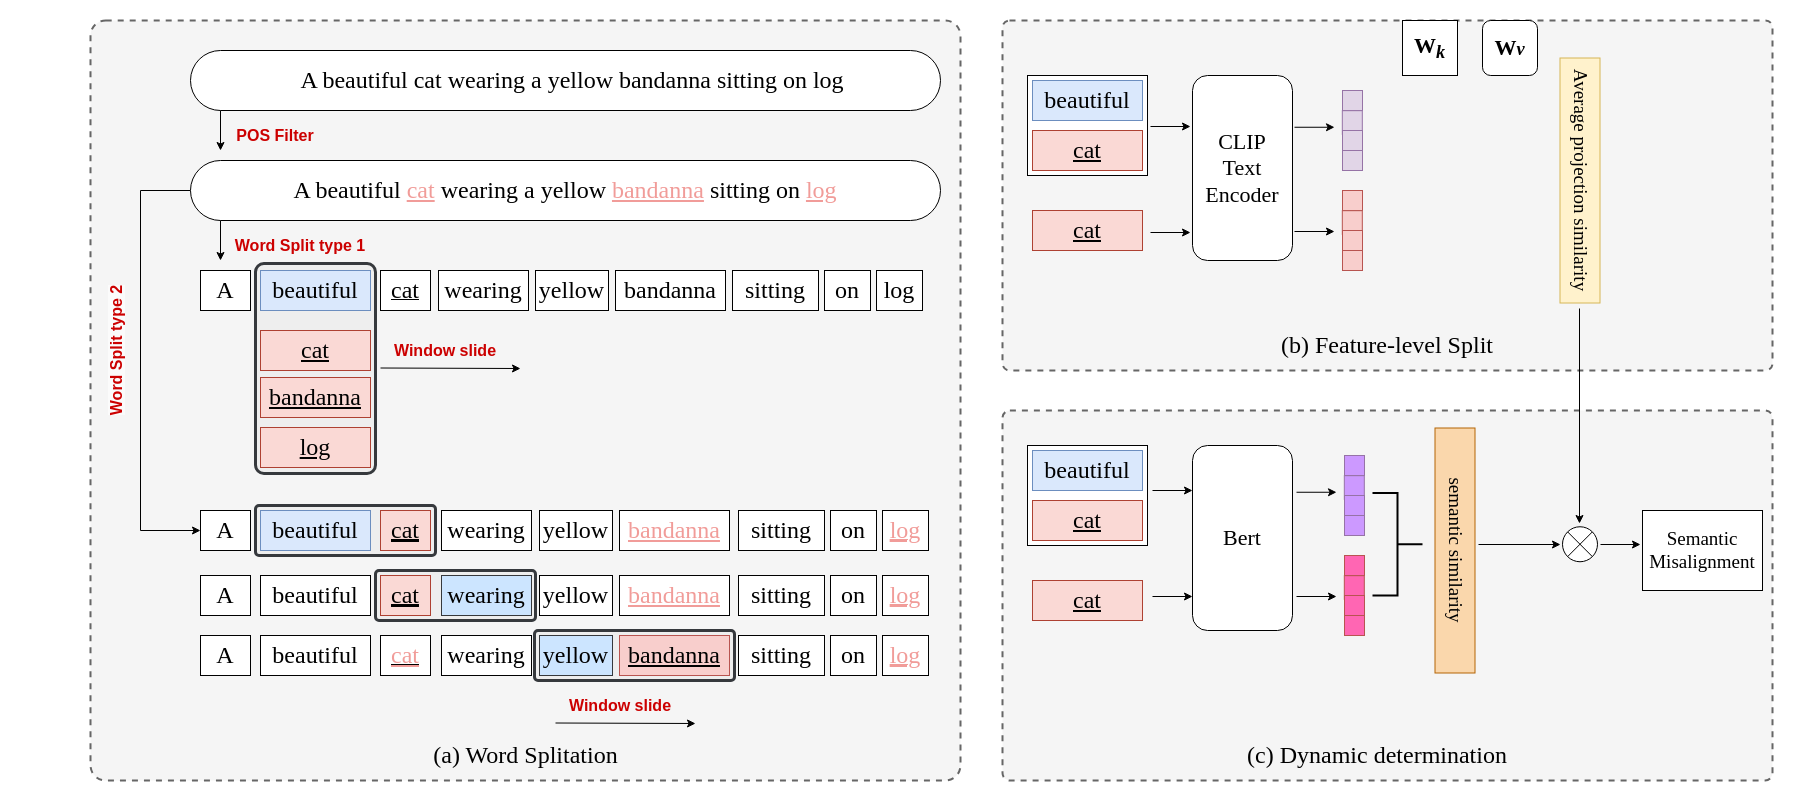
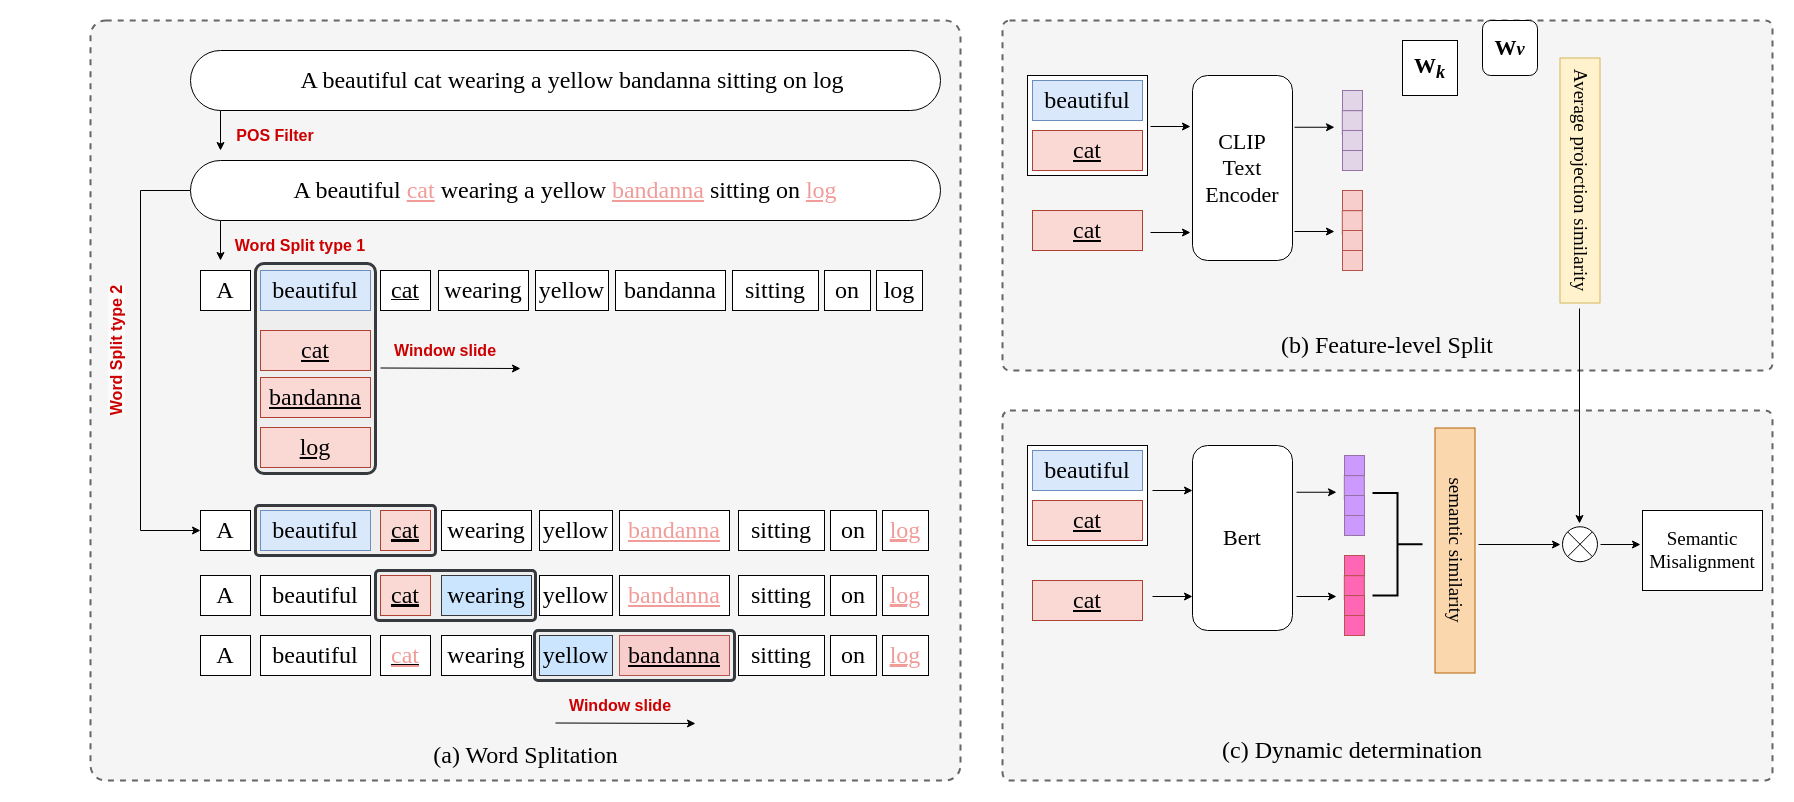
- <mxCell id="81" value="&lt;font face=&quot;Times New Roman&quot;&gt;&lt;b&gt;W&lt;sub&gt;&lt;i&gt;k&lt;/i&gt;&lt;/sub&gt;&lt;/b&gt;&lt;/font&gt;" style="whiteSpace=wrap;html=1;aspect=fixed;fontSize=22;" vertex="1" parent="1"><mxGeometry x="1402" y="20" width="55" height="55" as="geometry" /></mxCell>
+ <mxCell id="81" value="&lt;font face=&quot;Times New Roman&quot;&gt;&lt;b&gt;W&lt;sub&gt;&lt;i&gt;k&lt;/i&gt;&lt;/sub&gt;&lt;/b&gt;&lt;/font&gt;" style="whiteSpace=wrap;html=1;aspect=fixed;fontSize=22;" vertex="1" parent="1"><mxGeometry x="1402" y="40" width="55" height="55" as="geometry" /></mxCell>
- <mxCell id="112" value="&lt;font style=&quot;&quot; face=&quot;Times New Roman&quot;&gt;&lt;span style=&quot;font-size: 24px;&quot;&gt;(c)&amp;nbsp;&lt;/span&gt;&lt;/font&gt;&lt;font face=&quot;Times New Roman&quot;&gt;&lt;span style=&quot;font-size: 24px;&quot;&gt;Dynamic determination&lt;/span&gt;&lt;/font&gt;" style="text;strokeColor=none;align=center;fillColor=none;html=1;verticalAlign=middle;whiteSpace=wrap;rounded=0;" vertex="1" parent="1"><mxGeometry x="1202" y="740" width="350" height="30" as="geometry" /></mxCell>
+ <mxCell id="112" value="&lt;font style=&quot;&quot; face=&quot;Times New Roman&quot;&gt;&lt;span style=&quot;font-size: 24px;&quot;&gt;(c)&amp;nbsp;&lt;/span&gt;&lt;/font&gt;&lt;font face=&quot;Times New Roman&quot;&gt;&lt;span style=&quot;font-size: 24px;&quot;&gt;Dynamic determination&lt;/span&gt;&lt;/font&gt;" style="text;strokeColor=none;align=center;fillColor=none;html=1;verticalAlign=middle;whiteSpace=wrap;rounded=0;" vertex="1" parent="1"><mxGeometry x="1177" y="735" width="350" height="30" as="geometry" /></mxCell>
